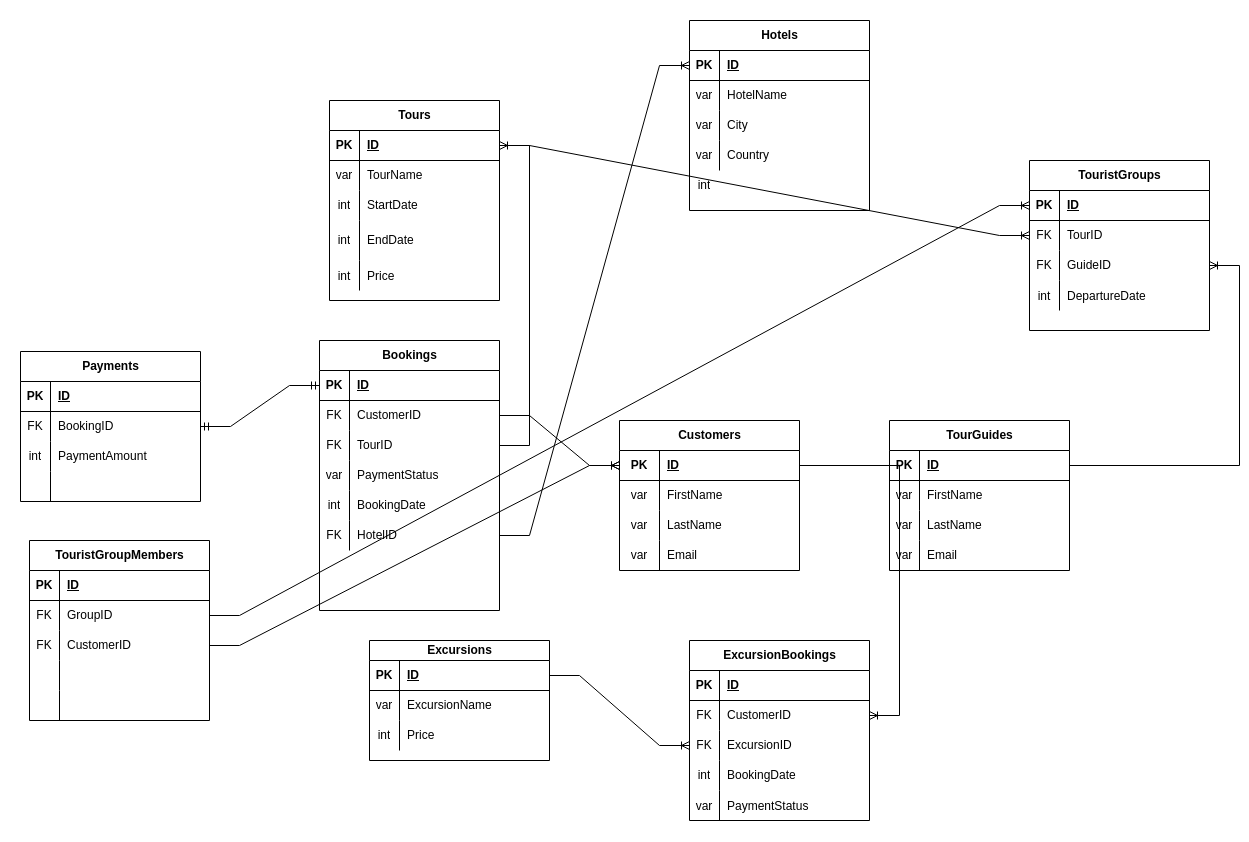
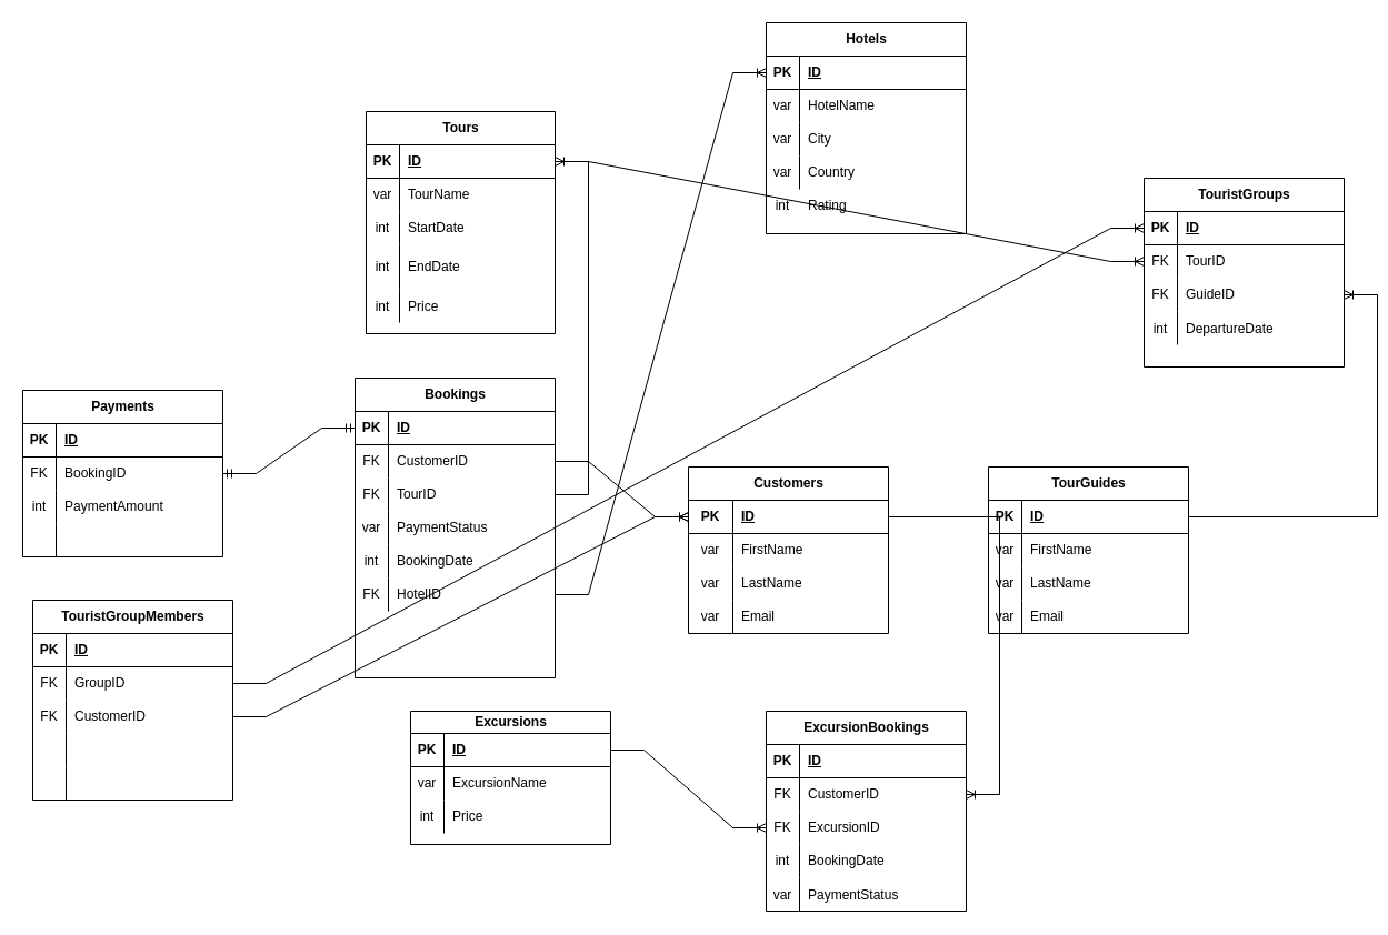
+ <mxCell id="135" value="Rating" style="shape=partialRectangle;connectable=0;fillColor=none;top=0;left=0;bottom=0;right=0;align=left;spacingLeft=6;overflow=hidden;whiteSpace=wrap;html=1;" parent="1" vertex="1"><mxGeometry x="719" y="170" width="150" height="30" as="geometry"><mxRectangle width="150" height="30" as="alternateBounds" /></mxGeometry></mxCell>
